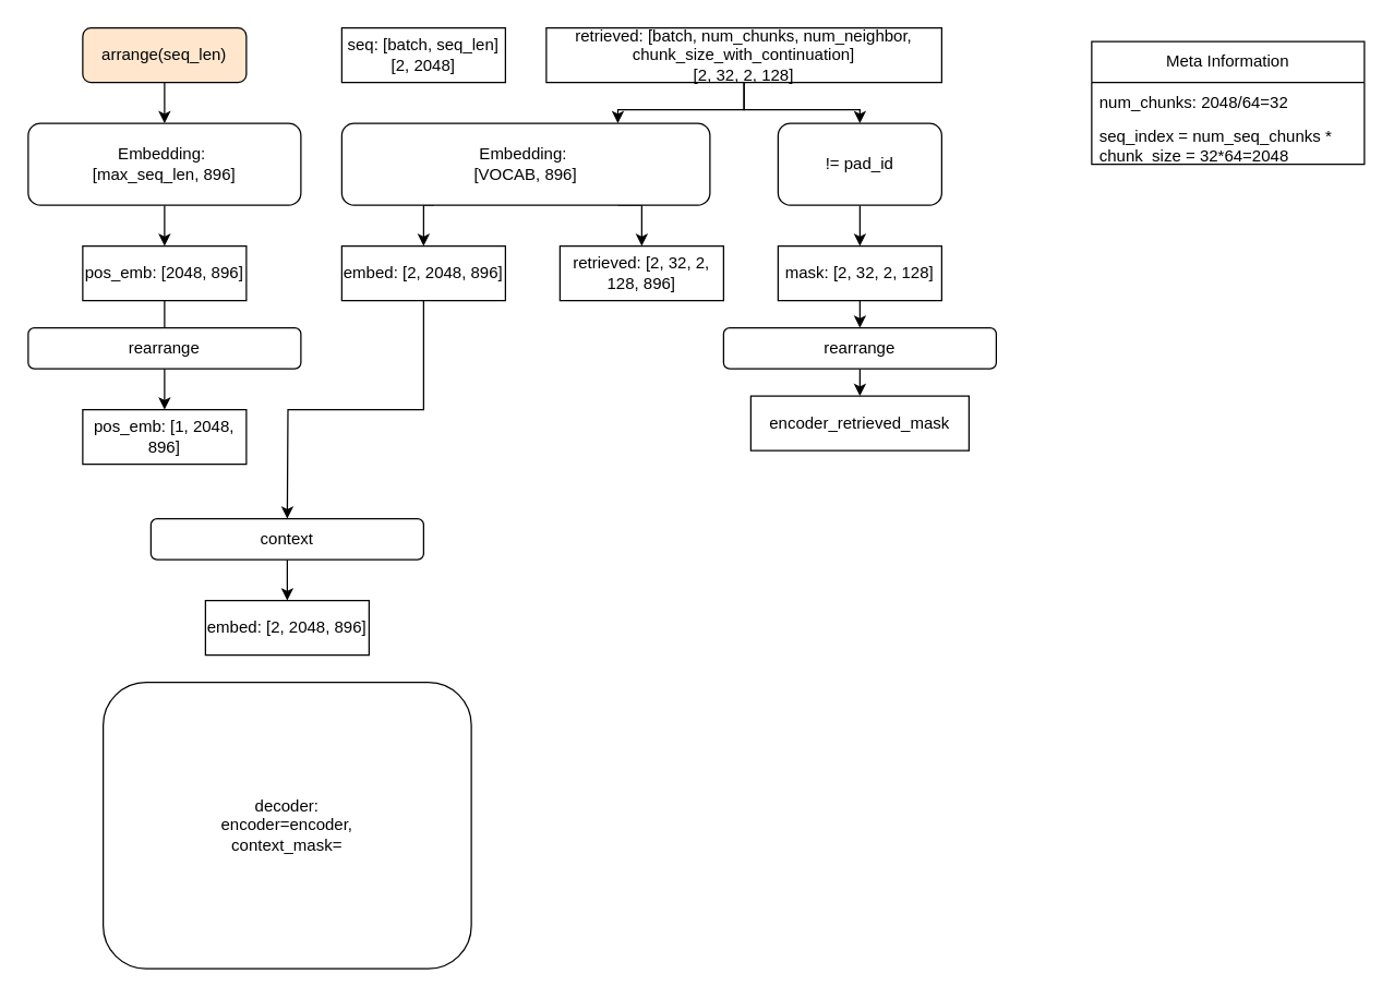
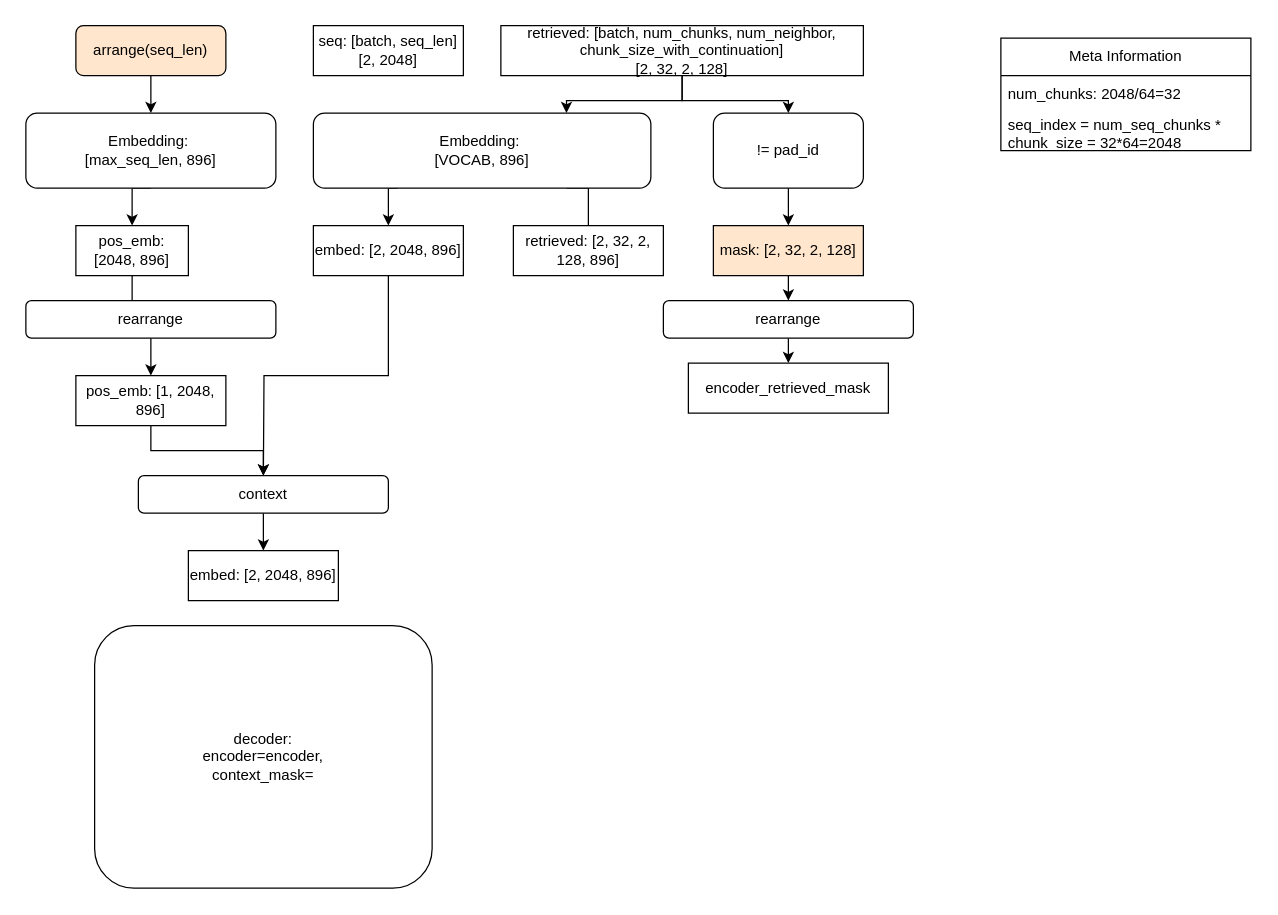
- <mxCell id="6" style="edgeStyle=orthogonalEdgeStyle;rounded=0;orthogonalLoop=1;jettySize=auto;html=1;exitX=0.75;exitY=1;exitDx=0;exitDy=0;entryX=0.5;entryY=0;entryDx=0;entryDy=0;" edge="1" parent="1" source="7" target="18"><mxGeometry relative="1" as="geometry" /></mxCell>
+ <mxCell id="6" style="edgeStyle=orthogonalEdgeStyle;rounded=0;orthogonalLoop=1;jettySize=auto;html=1;exitX=0.75;exitY=1;exitDx=0;exitDy=0;entryX=0.5;entryY=0;entryDx=0;entryDy=0;endArrow=none;" edge="1" parent="1" source="7" target="18"><mxGeometry relative="1" as="geometry" /></mxCell>
- <mxCell id="24" value="pos_emb: [2048, 896]" style="rounded=0;whiteSpace=wrap;html=1;" vertex="1" parent="1"><mxGeometry x="60" y="180" width="120" height="40" as="geometry" /></mxCell>
+ <mxCell id="24" value="pos_emb: [2048, 896]" style="rounded=0;whiteSpace=wrap;html=1;" vertex="1" parent="1"><mxGeometry x="60" y="180" width="90" height="40" as="geometry" /></mxCell>
- <mxCell id="14" value="mask: [2, 32, 2, 128]" style="rounded=0;whiteSpace=wrap;html=1;" vertex="1" parent="1"><mxGeometry x="570" y="180" width="120" height="40" as="geometry" /></mxCell>
+ <mxCell id="14" value="mask: [2, 32, 2, 128]" style="rounded=0;whiteSpace=wrap;html=1;fillColor=#ffe6cc;" vertex="1" parent="1"><mxGeometry x="570" y="180" width="120" height="40" as="geometry" /></mxCell>
+ <mxCell id="26" style="edgeStyle=orthogonalEdgeStyle;rounded=0;orthogonalLoop=1;jettySize=auto;html=1;" edge="1" parent="1" source="27" target="29"><mxGeometry relative="1" as="geometry" /></mxCell>
